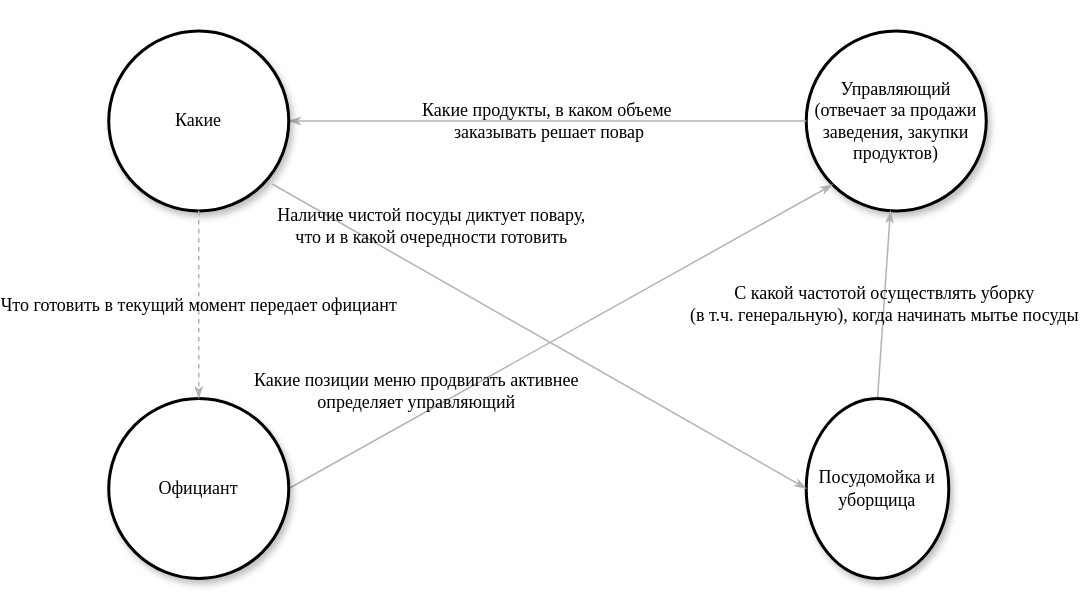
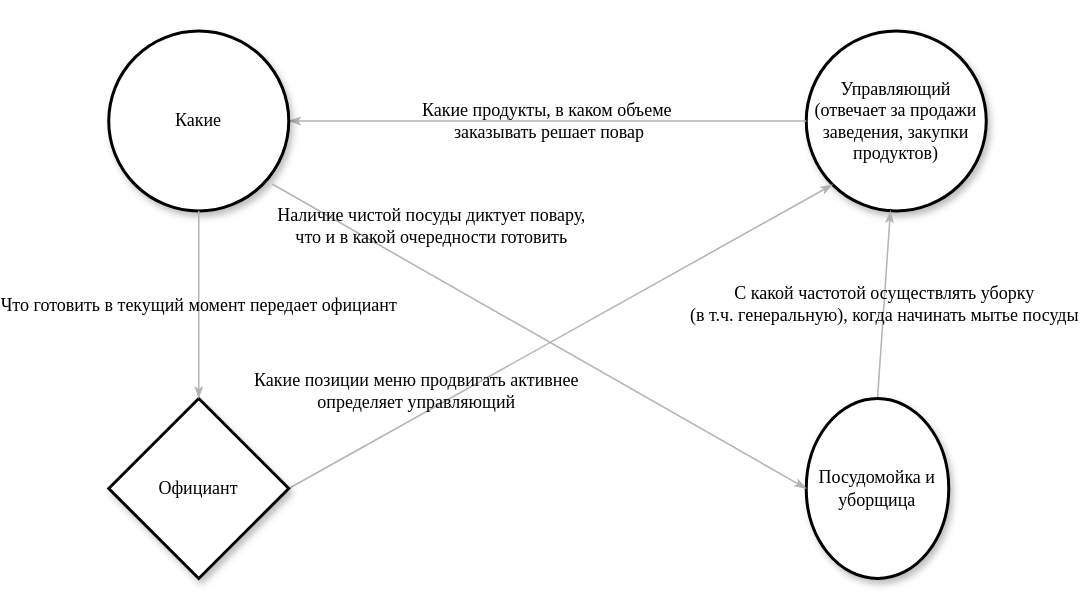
- <mxCell id="9" value="Что готовить в текущий момент передает официант" style="edgeStyle=none;rounded=1;html=1;labelBackgroundColor=none;startArrow=none;startFill=0;startSize=5;endArrow=classicThin;endFill=1;endSize=5;jettySize=auto;orthogonalLoop=1;strokeColor=#B3B3B3;strokeWidth=1;fontFamily=Verdana;fontSize=12;entryX=0.5;entryY=0;entryDx=0;entryDy=0;exitX=0.5;exitY=1;exitDx=0;exitDy=0;dashed=1;" edge="1" parent="1" source="6" target="7"><mxGeometry relative="1" as="geometry"><mxPoint x="-55" y="230" as="sourcePoint" /><mxPoint x="-155" y="190" as="targetPoint" /></mxGeometry></mxCell>
+ <mxCell id="9" value="Что готовить в текущий момент передает официант" style="edgeStyle=none;rounded=1;html=1;labelBackgroundColor=none;startArrow=none;startFill=0;startSize=5;endArrow=classicThin;endFill=1;endSize=5;jettySize=auto;orthogonalLoop=1;strokeColor=#B3B3B3;strokeWidth=1;fontFamily=Verdana;fontSize=12;entryX=0.5;entryY=0;entryDx=0;entryDy=0;exitX=0.5;exitY=1;exitDx=0;exitDy=0;" edge="1" parent="1" source="6" target="7"><mxGeometry relative="1" as="geometry"><mxPoint x="-55" y="230" as="sourcePoint" /><mxPoint x="-155" y="190" as="targetPoint" /></mxGeometry></mxCell>
- <mxCell id="7" value="Официант" style="ellipse;whiteSpace=wrap;html=1;rounded=1;shadow=1;comic=0;labelBackgroundColor=none;strokeWidth=2;fontFamily=Verdana;fontSize=12;align=center;" vertex="1" parent="1"><mxGeometry x="20" y="265" width="120" height="120" as="geometry" /></mxCell>
+ <mxCell id="7" value="Официант" style="rhombus;whiteSpace=wrap;html=1;shadow=1;comic=0;labelBackgroundColor=none;strokeWidth=2;fontFamily=Verdana;fontSize=12;align=center;" vertex="1" parent="1"><mxGeometry x="20" y="265" width="120" height="120" as="geometry" /></mxCell>
